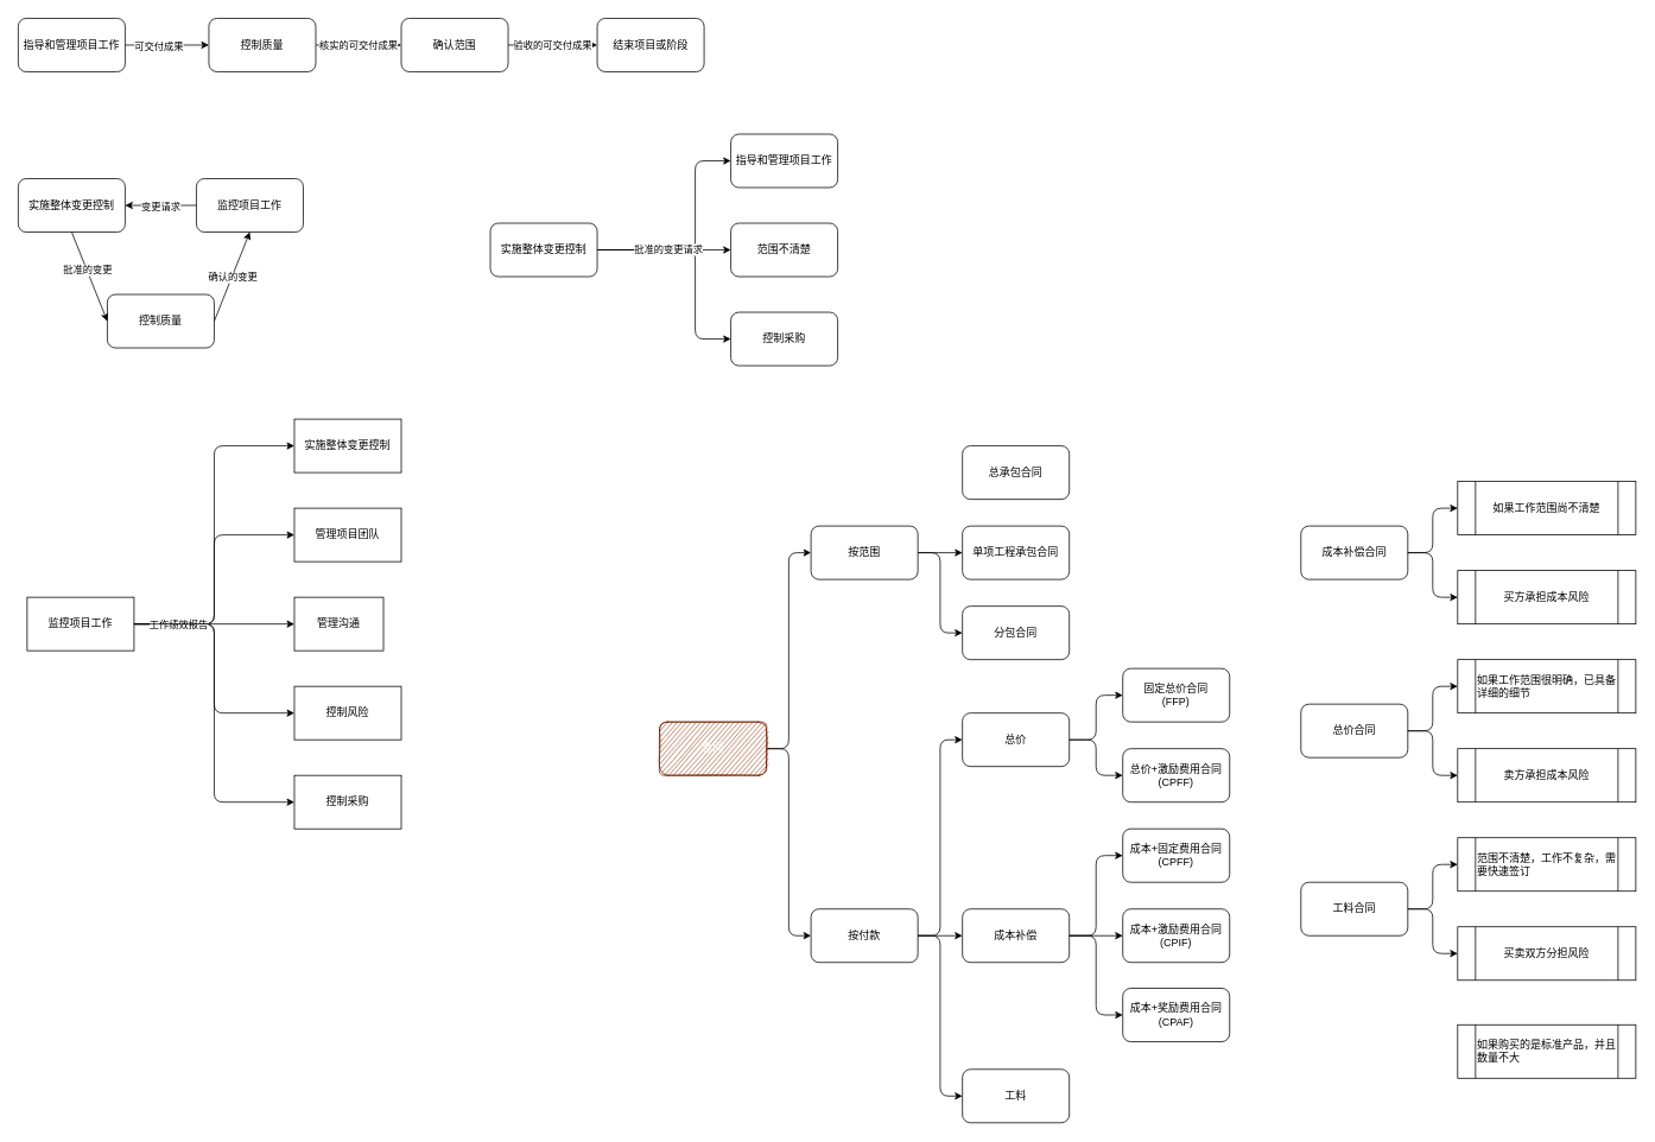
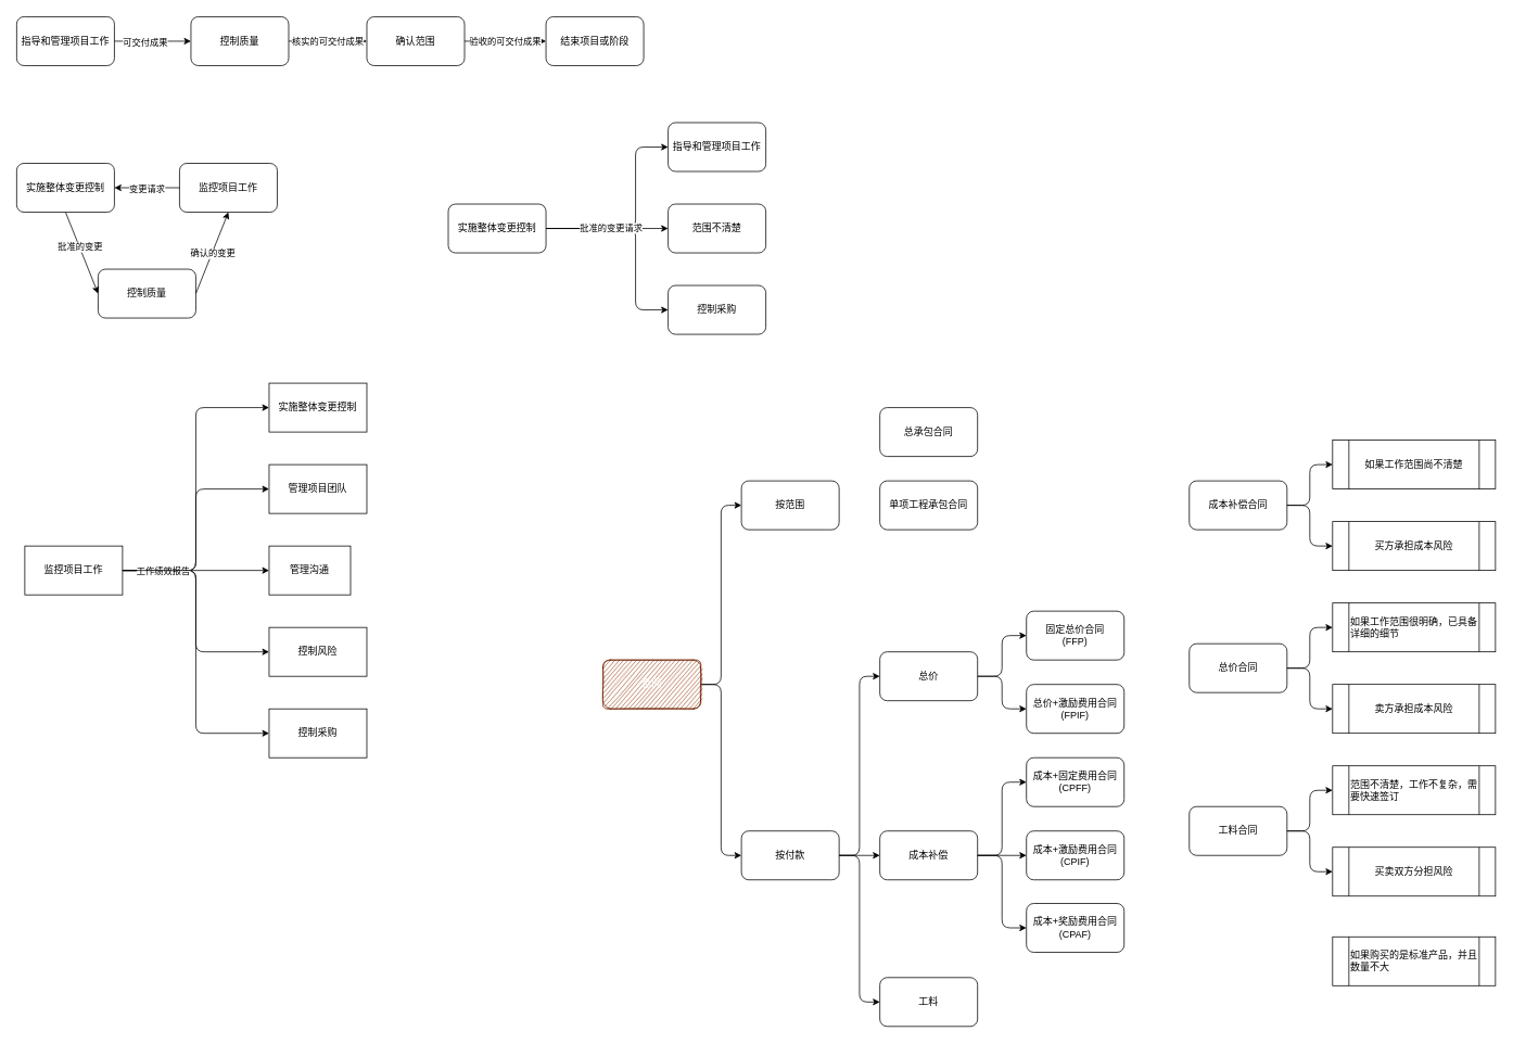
- <mxCell id="37" style="edgeStyle=orthogonalEdgeStyle;html=1;exitX=1;exitY=0.5;exitDx=0;exitDy=0;entryX=0;entryY=0.5;entryDx=0;entryDy=0;" edge="1" parent="33" source="34" target="36"><mxGeometry relative="1" as="geometry" /></mxCell>
- <mxCell id="39" style="edgeStyle=orthogonalEdgeStyle;html=1;exitX=1;exitY=0.5;exitDx=0;exitDy=0;entryX=0;entryY=0.5;entryDx=0;entryDy=0;" edge="1" parent="33" source="34" target="38"><mxGeometry relative="1" as="geometry" /></mxCell>
- <mxCell id="38" value="分包合同" style="rounded=1;whiteSpace=wrap;html=1;" vertex="1" parent="33"><mxGeometry x="170" y="180" width="120" height="60" as="geometry" /></mxCell>
- <mxCell id="48" value="总价+激励费用合同(CPFF)" style="rounded=1;whiteSpace=wrap;html=1;" vertex="1" parent="40"><mxGeometry x="350" y="90" width="120" height="60" as="geometry" /></mxCell>
+ <mxCell id="48" value="总价+激励费用合同(FPIF)" style="rounded=1;whiteSpace=wrap;html=1;" vertex="1" parent="40"><mxGeometry x="350" y="90" width="120" height="60" as="geometry" /></mxCell>
